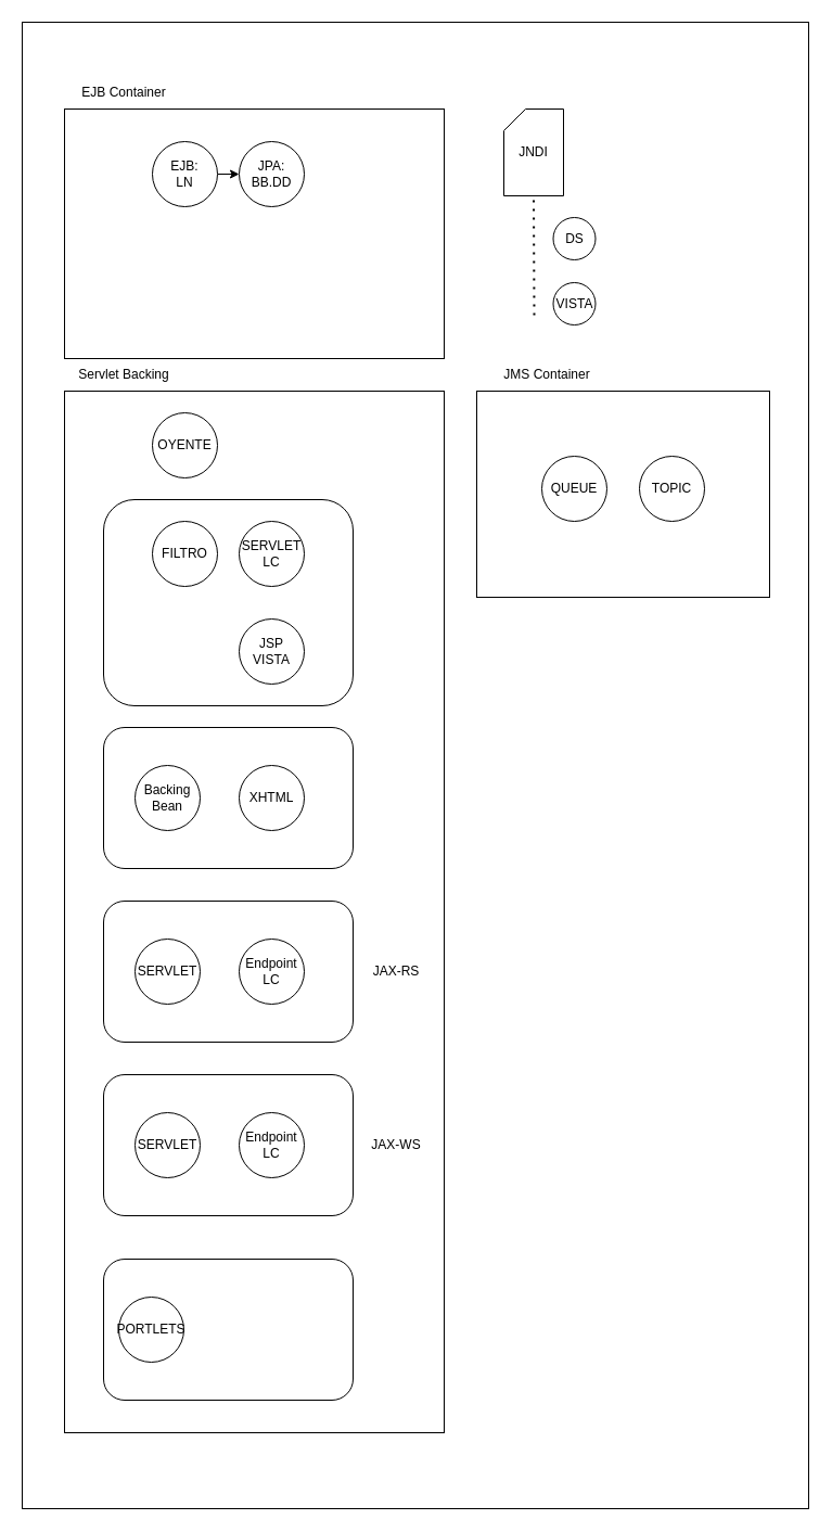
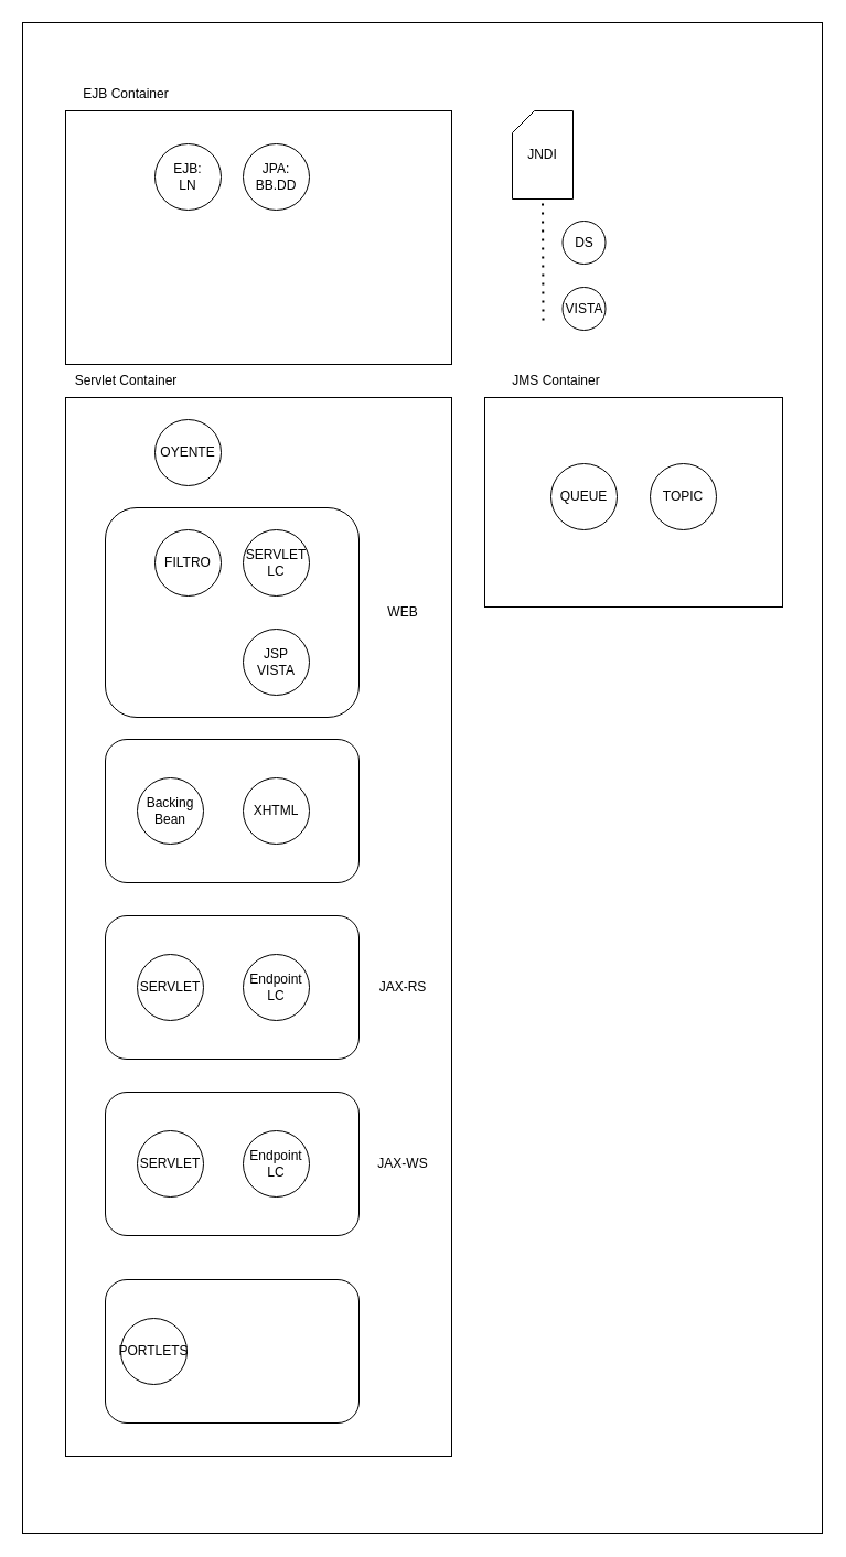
- <mxCell id="15" style="edgeStyle=orthogonalEdgeStyle;rounded=1;orthogonalLoop=1;jettySize=auto;html=1;" parent="1" source="16" target="19" edge="1"><mxGeometry relative="1" as="geometry" /></mxCell>
- <mxCell id="5" value="Servlet Backing" style="text;html=1;strokeColor=none;fillColor=none;align=center;verticalAlign=middle;whiteSpace=wrap;rounded=0;" parent="1" vertex="1"><mxGeometry x="49" y="330" width="130" height="30" as="geometry" /></mxCell>
+ <mxCell id="5" value="Servlet Container" style="text;html=1;strokeColor=none;fillColor=none;align=center;verticalAlign=middle;whiteSpace=wrap;rounded=0;" parent="1" vertex="1"><mxGeometry x="49" y="330" width="130" height="30" as="geometry" /></mxCell>
+ <mxCell id="22" value="WEB" style="text;html=1;strokeColor=none;fillColor=none;align=center;verticalAlign=middle;whiteSpace=wrap;rounded=0;" parent="1" vertex="1"><mxGeometry x="335" y="540" width="60" height="30" as="geometry" /></mxCell>
